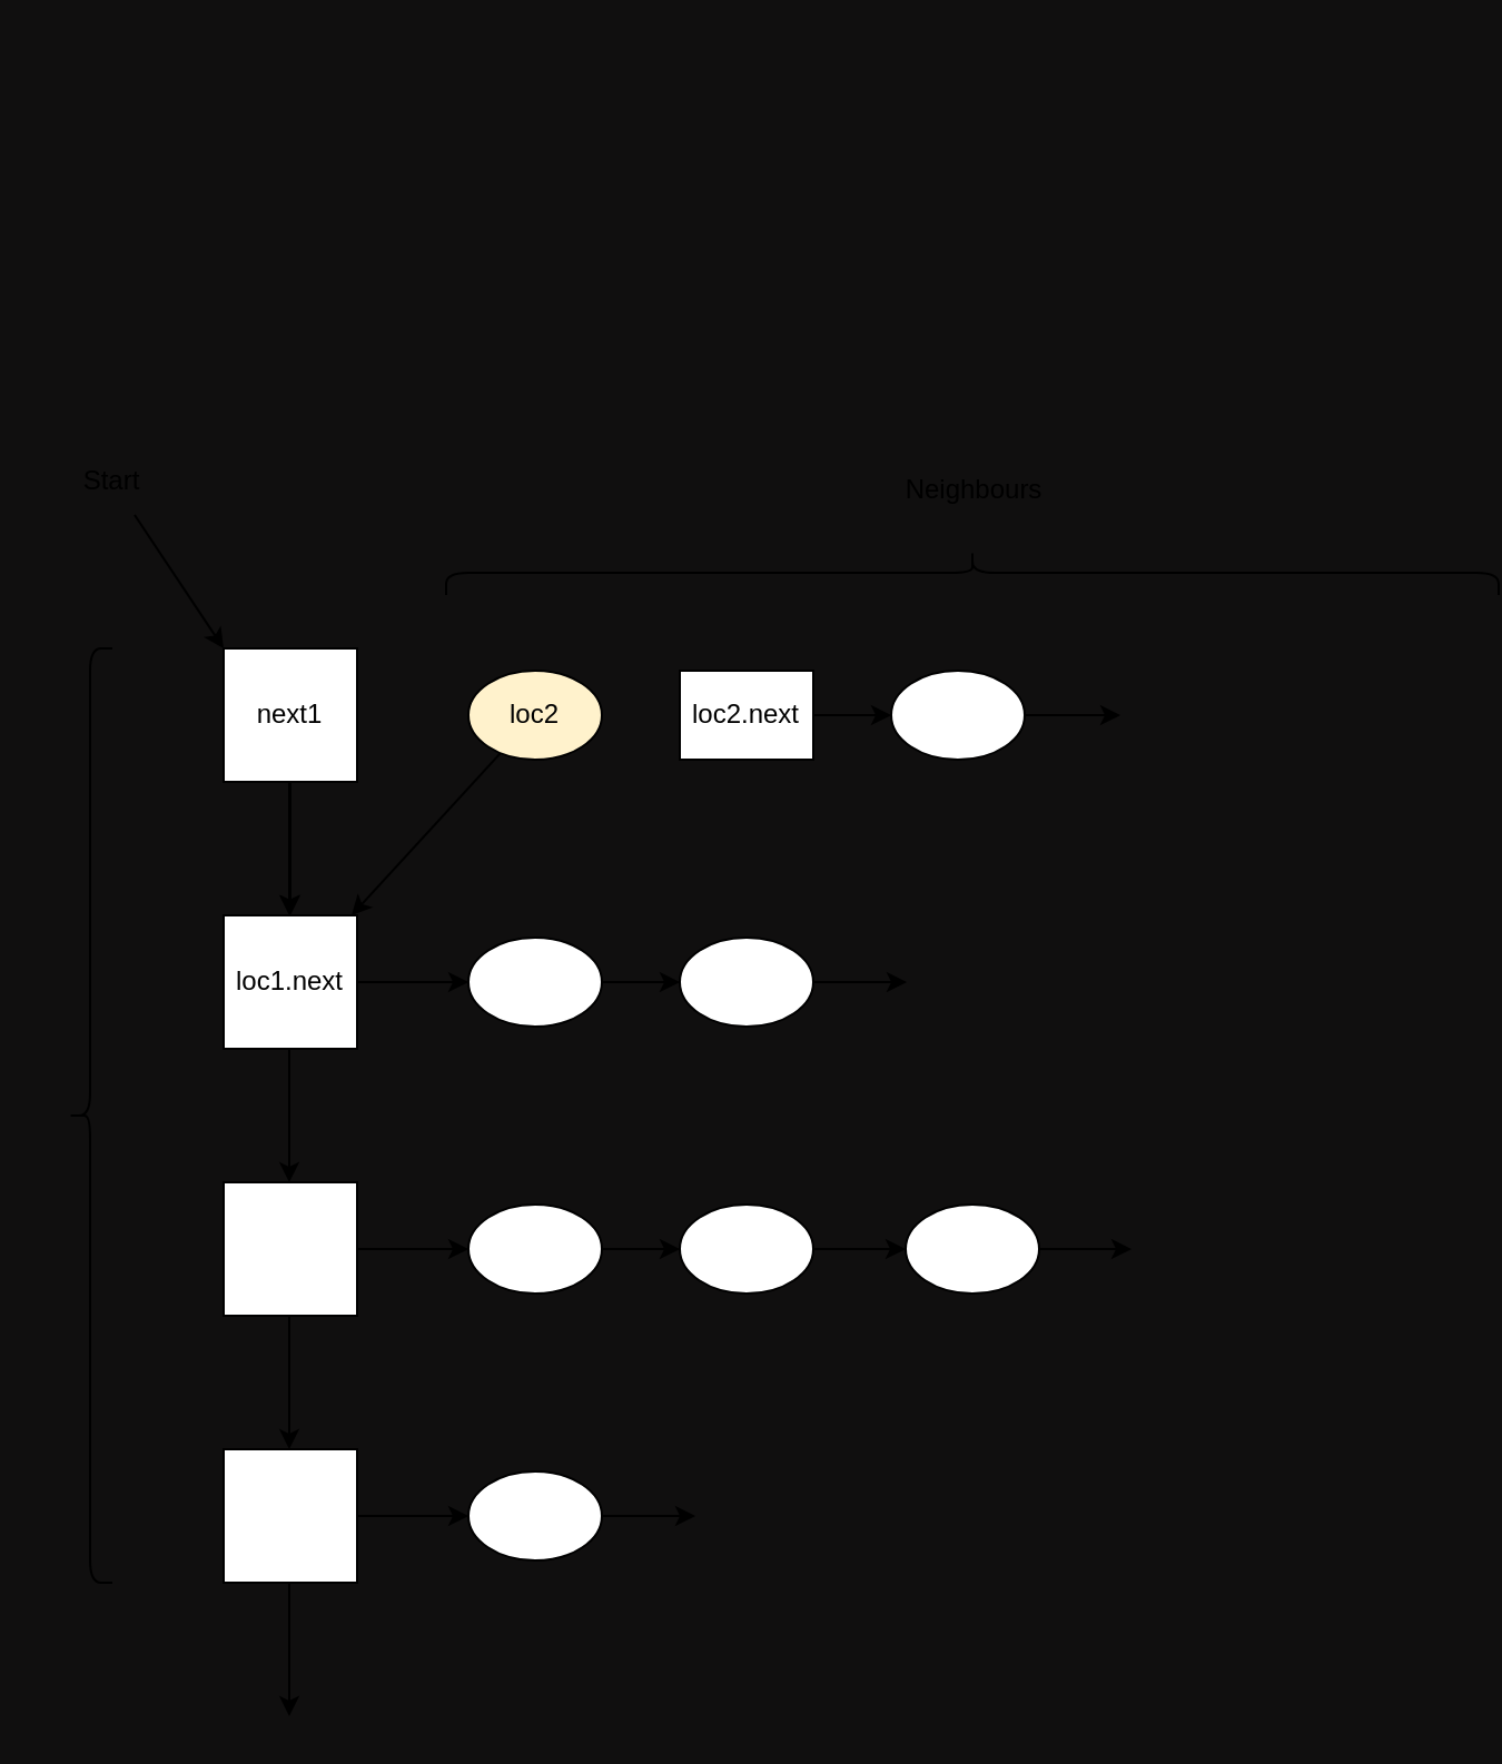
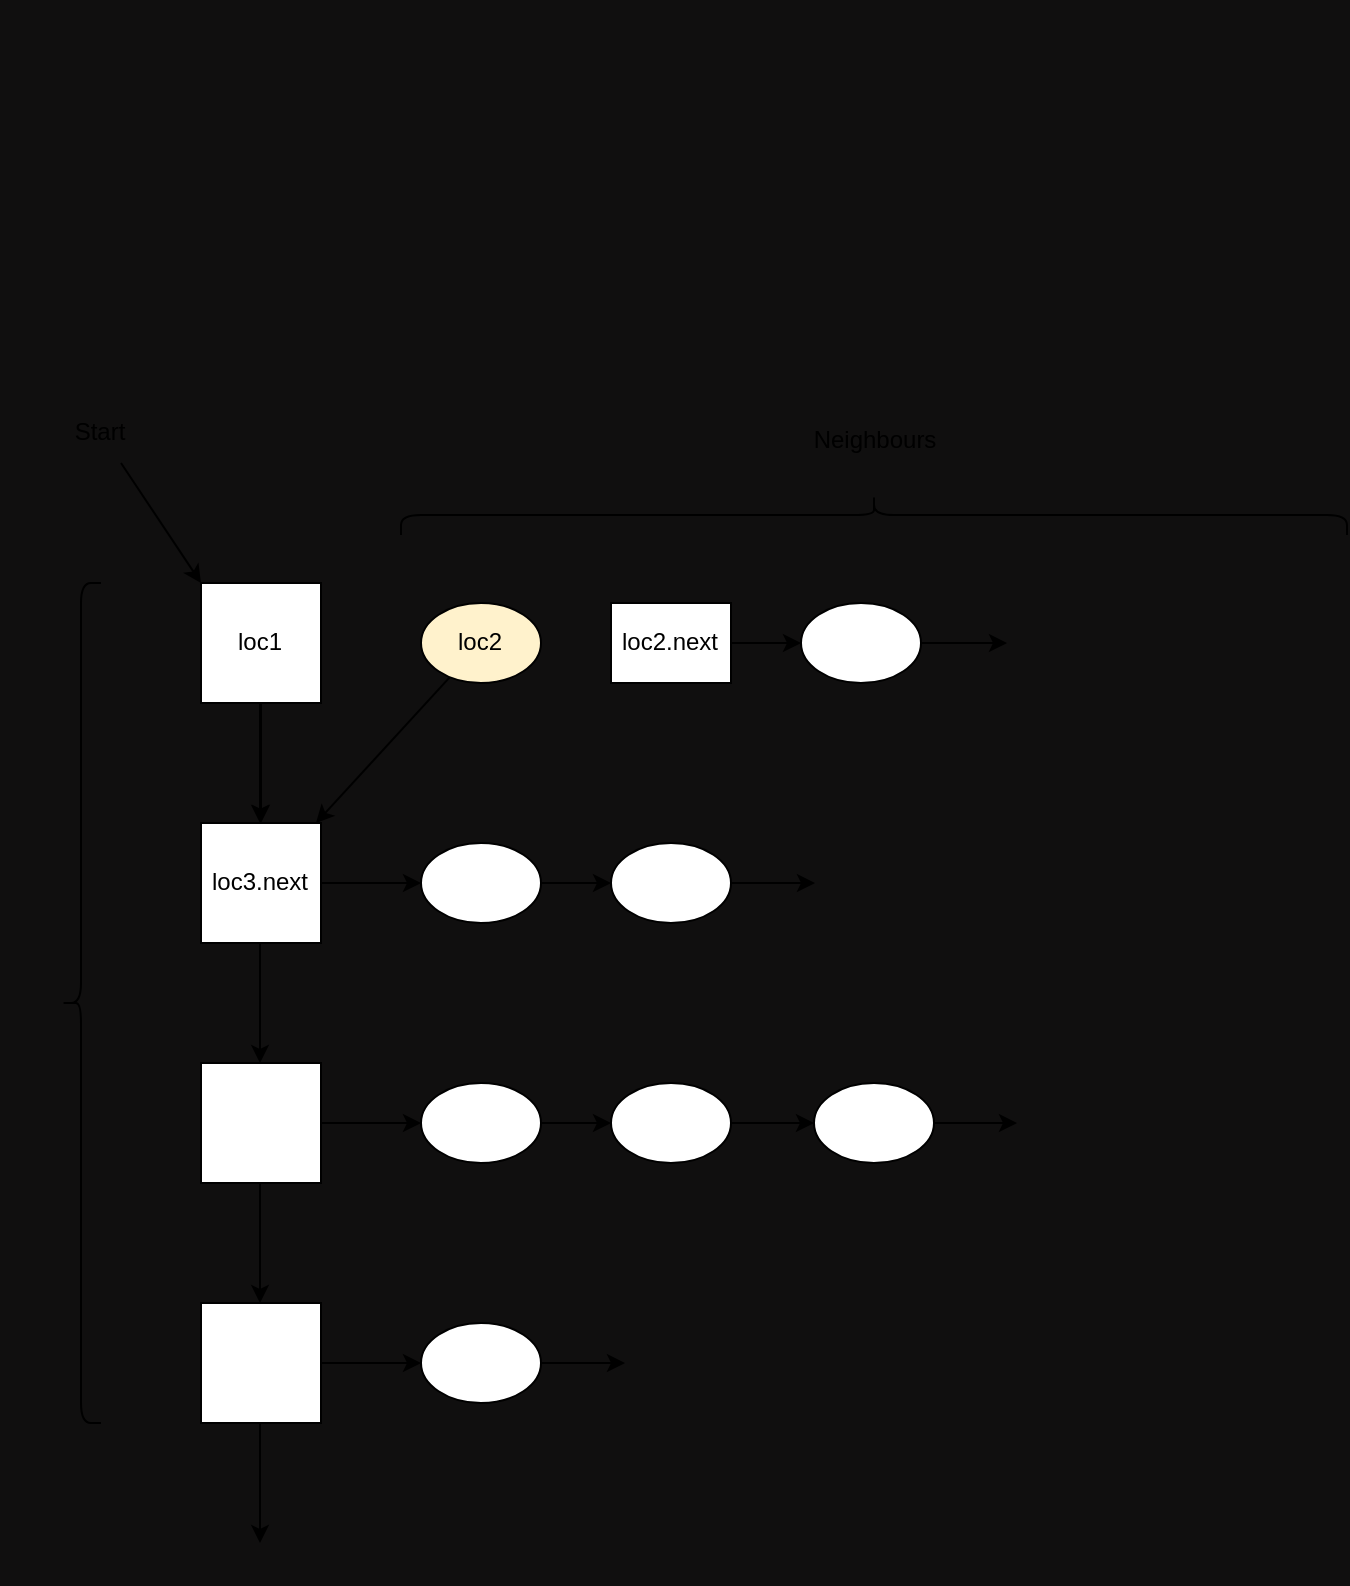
- <mxCell id="3" value="next1" style="whiteSpace=wrap;html=1;aspect=fixed;" parent="1" vertex="1"><mxGeometry x="100" y="291" width="60" height="60" as="geometry" /></mxCell>
+ <mxCell id="3" value="loc1" style="whiteSpace=wrap;html=1;aspect=fixed;" parent="1" vertex="1"><mxGeometry x="100" y="291" width="60" height="60" as="geometry" /></mxCell>
- <mxCell id="9" value="loc1.next" style="whiteSpace=wrap;html=1;aspect=fixed;" parent="1" vertex="1"><mxGeometry x="100" y="411" width="60" height="60" as="geometry" /></mxCell>
+ <mxCell id="9" value="loc3.next" style="whiteSpace=wrap;html=1;aspect=fixed;" parent="1" vertex="1"><mxGeometry x="100" y="411" width="60" height="60" as="geometry" /></mxCell>
